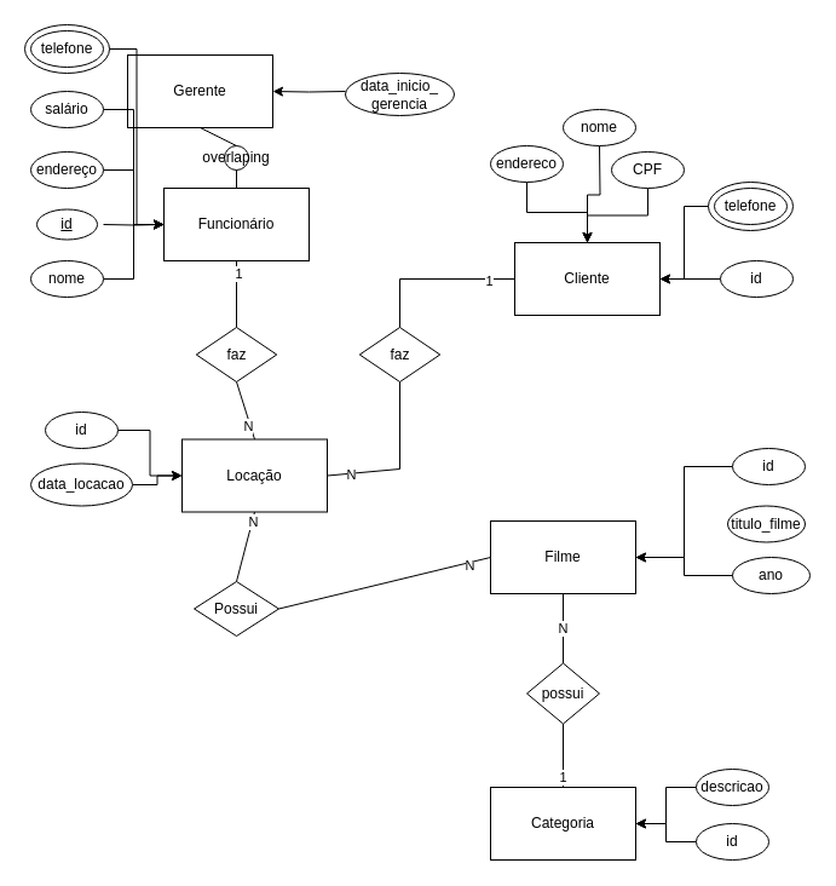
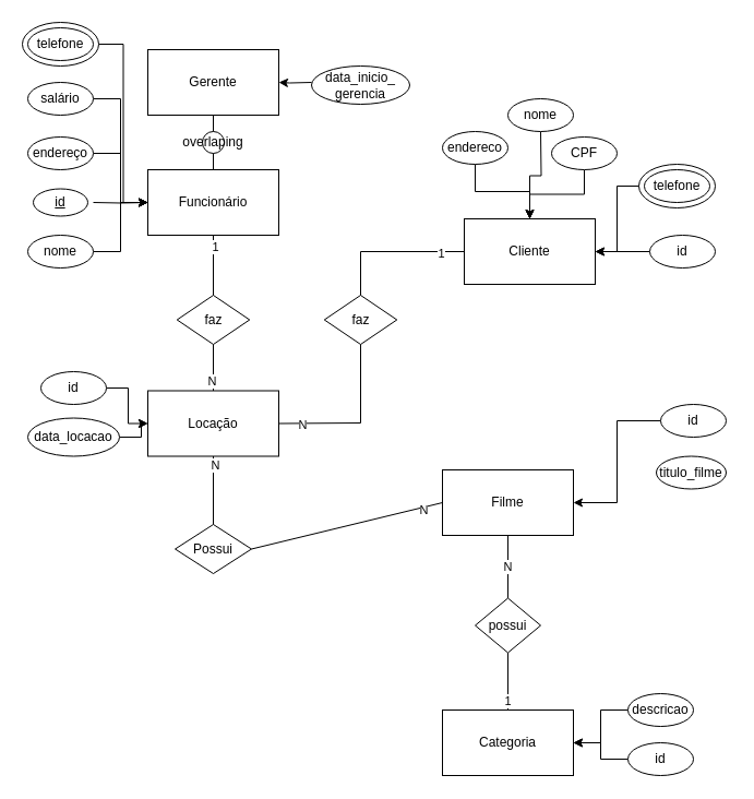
- <mxCell id="7" value="Gerente" style="rounded=0;whiteSpace=wrap;html=1;" vertex="1" parent="1"><mxGeometry x="105" y="45" width="120" height="60" as="geometry" /></mxCell>
+ <mxCell id="7" value="Gerente" style="rounded=0;whiteSpace=wrap;html=1;" vertex="1" parent="1"><mxGeometry x="135" y="45" width="120" height="60" as="geometry" /></mxCell>
- <mxCell id="3" value="Locação" style="rounded=0;whiteSpace=wrap;html=1;" vertex="1" parent="1"><mxGeometry x="150" y="362.5" width="120" height="60" as="geometry" /></mxCell>
+ <mxCell id="3" value="Locação" style="rounded=0;whiteSpace=wrap;html=1;" vertex="1" parent="1"><mxGeometry x="135" y="357.5" width="120" height="60" as="geometry" /></mxCell>
- <mxCell id="38" style="edgeStyle=orthogonalEdgeStyle;rounded=0;orthogonalLoop=1;jettySize=auto;html=1;entryX=1;entryY=0.5;entryDx=0;entryDy=0;" edge="1" parent="1" source="39" target="5"><mxGeometry relative="1" as="geometry" /></mxCell>
- <mxCell id="39" value="ano" style="ellipse;whiteSpace=wrap;html=1;align=center;fillColor=none;" vertex="1" parent="1"><mxGeometry x="605" y="460" width="64" height="30" as="geometry" /></mxCell>
